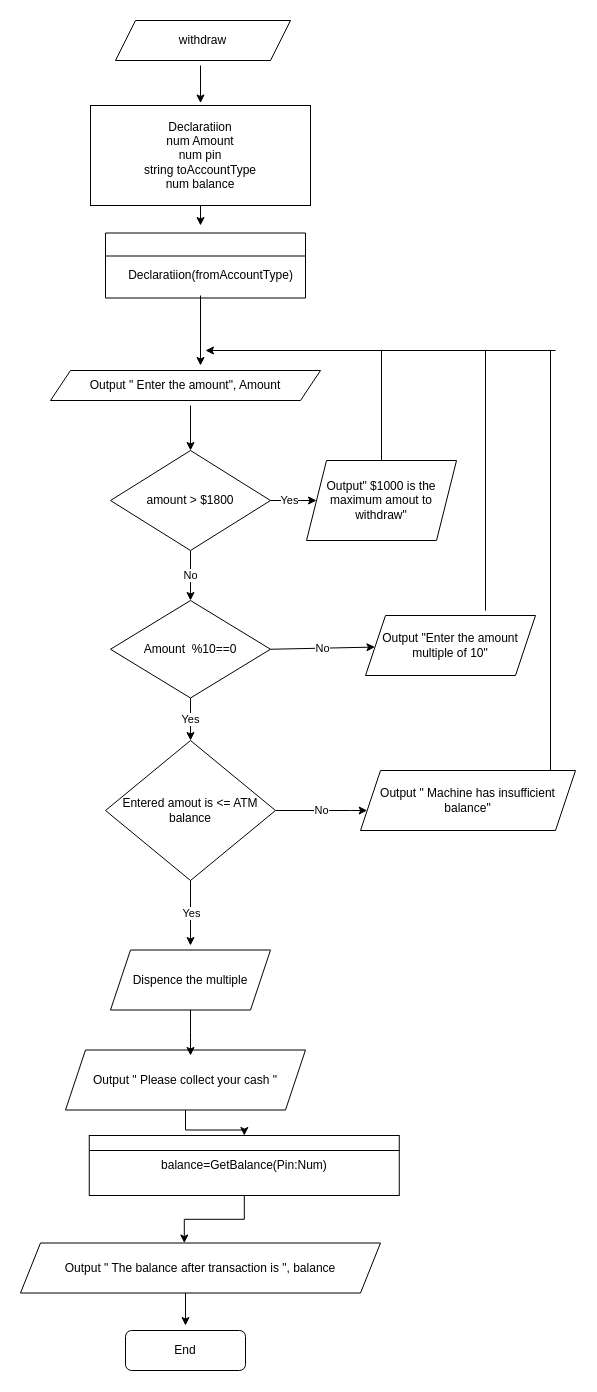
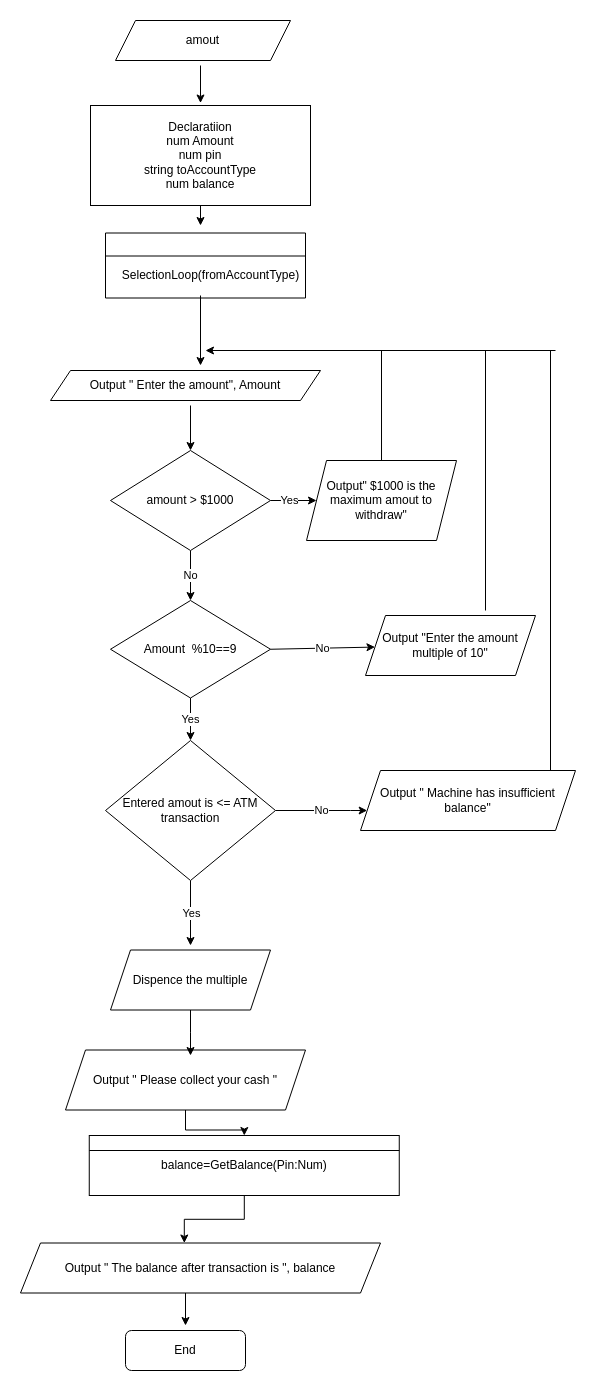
- <mxCell id="29" value="withdraw" style="shape=parallelogram;perimeter=parallelogramPerimeter;whiteSpace=wrap;html=1;fixedSize=1;" parent="1" vertex="1"><mxGeometry x="115" y="20" width="175" height="40" as="geometry" /></mxCell>
+ <mxCell id="29" value="amout" style="shape=parallelogram;perimeter=parallelogramPerimeter;whiteSpace=wrap;html=1;fixedSize=1;" parent="1" vertex="1"><mxGeometry x="115" y="20" width="175" height="40" as="geometry" /></mxCell>
- <mxCell id="22" value="Declaratiion(fromAccountType)" style="text;html=1;align=center;verticalAlign=middle;resizable=0;points=[];autosize=1;strokeColor=none;fillColor=none;" parent="21" vertex="1"><mxGeometry x="5" y="27.5" width="200" height="30" as="geometry" /></mxCell>
+ <mxCell id="22" value="SelectionLoop(fromAccountType)" style="text;html=1;align=center;verticalAlign=middle;resizable=0;points=[];autosize=1;strokeColor=none;fillColor=none;" parent="21" vertex="1"><mxGeometry x="5" y="27.5" width="200" height="30" as="geometry" /></mxCell>
- <mxCell id="5" value="amount &amp;gt; $1800" style="rhombus;whiteSpace=wrap;html=1;" parent="1" vertex="1"><mxGeometry x="110" y="450" width="160" height="100" as="geometry" /></mxCell>
+ <mxCell id="5" value="amount &amp;gt; $1000" style="rhombus;whiteSpace=wrap;html=1;" parent="1" vertex="1"><mxGeometry x="110" y="450" width="160" height="100" as="geometry" /></mxCell>
- <mxCell id="10" value="Amount&amp;nbsp; %10==0" style="rhombus;whiteSpace=wrap;html=1;" parent="1" vertex="1"><mxGeometry x="110" y="600" width="160" height="97.5" as="geometry" /></mxCell>
+ <mxCell id="10" value="Amount&amp;nbsp; %10==9" style="rhombus;whiteSpace=wrap;html=1;" parent="1" vertex="1"><mxGeometry x="110" y="600" width="160" height="97.5" as="geometry" /></mxCell>
- <mxCell id="26" value="Entered amout is &amp;lt;= ATM balance" style="rhombus;whiteSpace=wrap;html=1;" parent="1" vertex="1"><mxGeometry x="105" y="740" width="170" height="140" as="geometry" /></mxCell>
+ <mxCell id="26" value="Entered amout is &amp;lt;= ATM transaction" style="rhombus;whiteSpace=wrap;html=1;" parent="1" vertex="1"><mxGeometry x="105" y="740" width="170" height="140" as="geometry" /></mxCell>
